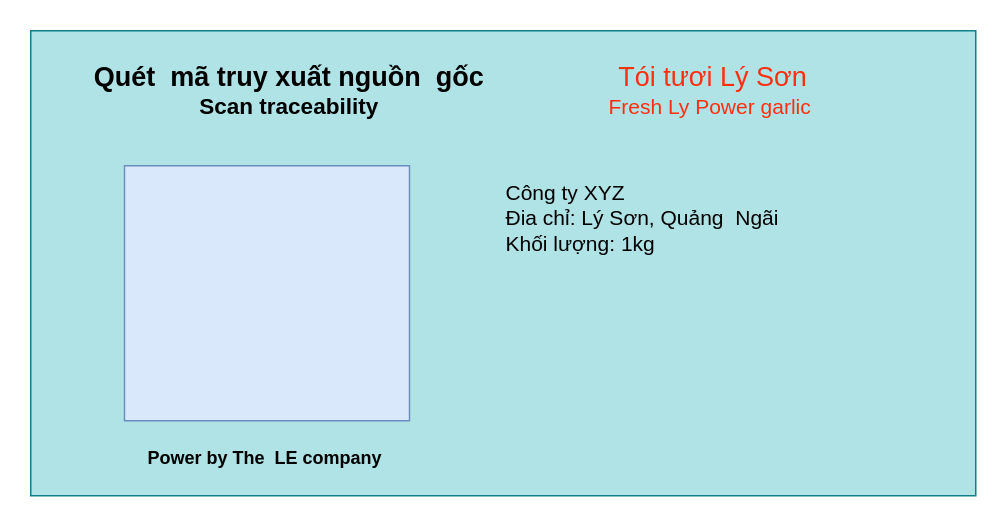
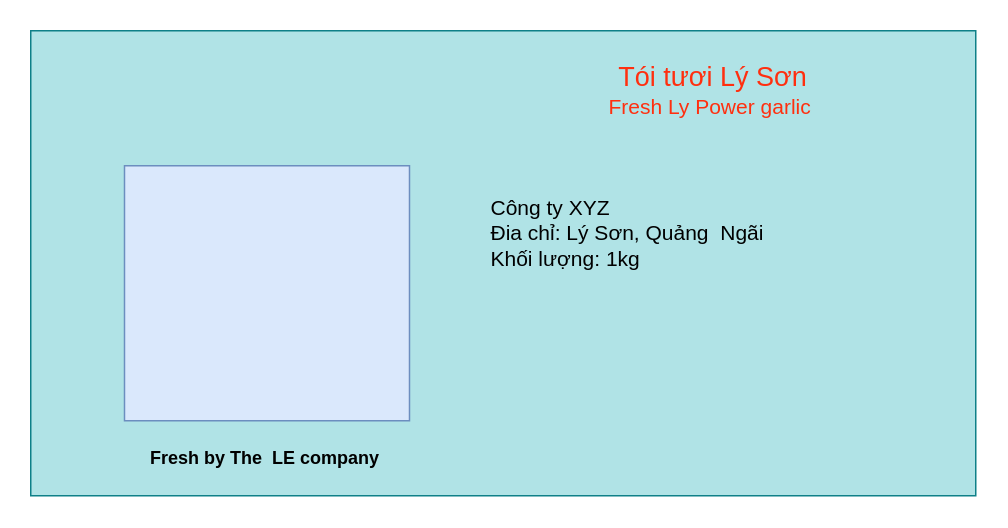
- <mxCell id="6" value="&lt;font&gt;&lt;b&gt;&lt;font style=&quot;font-size: 18px&quot;&gt;Quét&amp;nbsp; mã truy xuất nguồn&amp;nbsp; gốc&lt;/font&gt;&lt;/b&gt;&lt;br&gt;&lt;span style=&quot;font-size: 15px&quot;&gt;&lt;b&gt;Scan traceability&lt;/b&gt;&lt;/span&gt;&lt;br&gt;&lt;/font&gt;" style="text;html=1;strokeColor=none;fillColor=none;align=center;verticalAlign=middle;whiteSpace=wrap;rounded=0;" vertex="1" parent="1"><mxGeometry x="60" y="30" width="265" height="60" as="geometry" /></mxCell>
- <mxCell id="8" value="&lt;font color=&quot;#000000&quot;&gt;Công ty XYZ&lt;br&gt;Đia chỉ: Lý Sơn, Quảng&amp;nbsp; Ngãi&lt;br&gt;Khối lượng: 1kg&lt;br&gt;&lt;/font&gt;" style="text;html=1;strokeColor=none;fillColor=none;align=left;verticalAlign=middle;whiteSpace=wrap;rounded=0;fontSize=14;fontColor=#FF2F0F;" vertex="1" parent="1"><mxGeometry x="335" y="110" width="300" height="70" as="geometry" /></mxCell>
+ <mxCell id="8" value="&lt;font color=&quot;#000000&quot;&gt;Công ty XYZ&lt;br&gt;Đia chỉ: Lý Sơn, Quảng&amp;nbsp; Ngãi&lt;br&gt;Khối lượng: 1kg&lt;br&gt;&lt;/font&gt;" style="text;html=1;strokeColor=none;fillColor=none;align=left;verticalAlign=middle;whiteSpace=wrap;rounded=0;fontSize=14;fontColor=#FF2F0F;" vertex="1" parent="1"><mxGeometry x="325" y="120" width="300" height="70" as="geometry" /></mxCell>
- <mxCell id="4" value="&lt;b&gt;Power by The&amp;nbsp; LE company&amp;nbsp;&lt;/b&gt;" style="text;html=1;strokeColor=none;fillColor=none;align=center;verticalAlign=middle;whiteSpace=wrap;rounded=0;" vertex="1" parent="1"><mxGeometry x="82.5" y="290" width="190" height="30" as="geometry" /></mxCell>
+ <mxCell id="4" value="&lt;b&gt;Fresh by The&amp;nbsp; LE company&amp;nbsp;&lt;/b&gt;" style="text;html=1;strokeColor=none;fillColor=none;align=center;verticalAlign=middle;whiteSpace=wrap;rounded=0;" vertex="1" parent="1"><mxGeometry x="82.5" y="290" width="190" height="30" as="geometry" /></mxCell>
